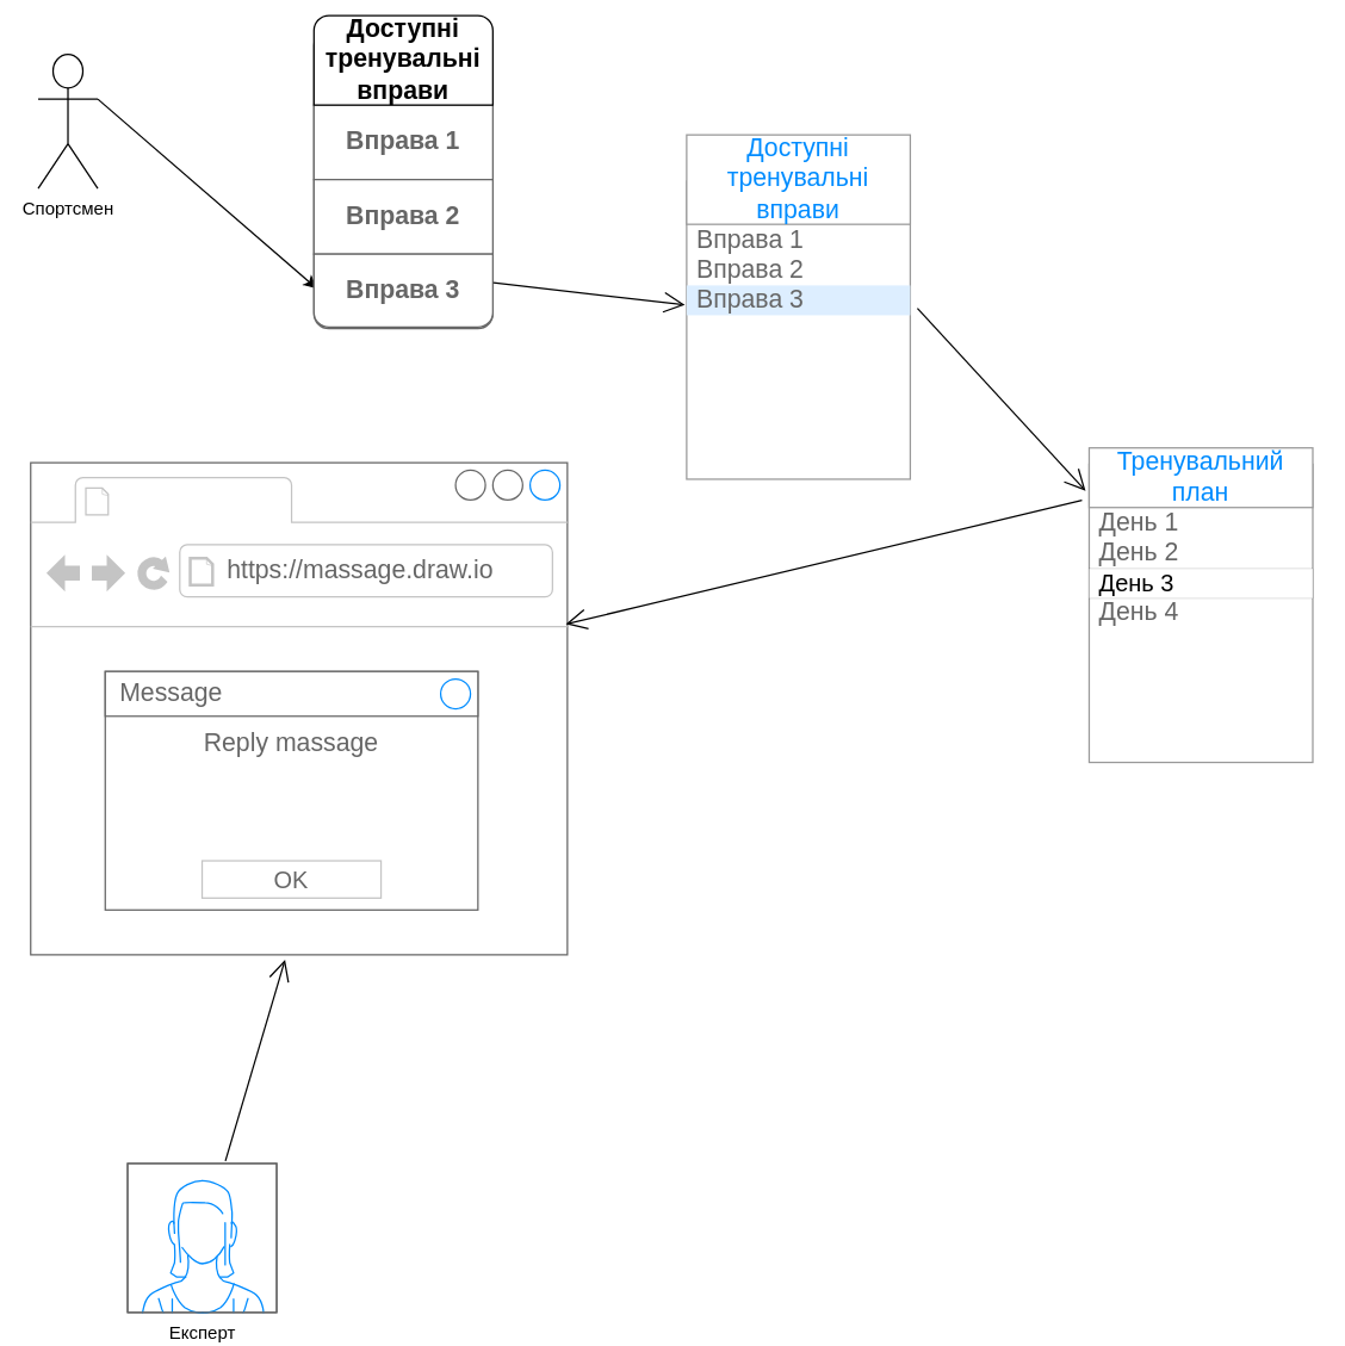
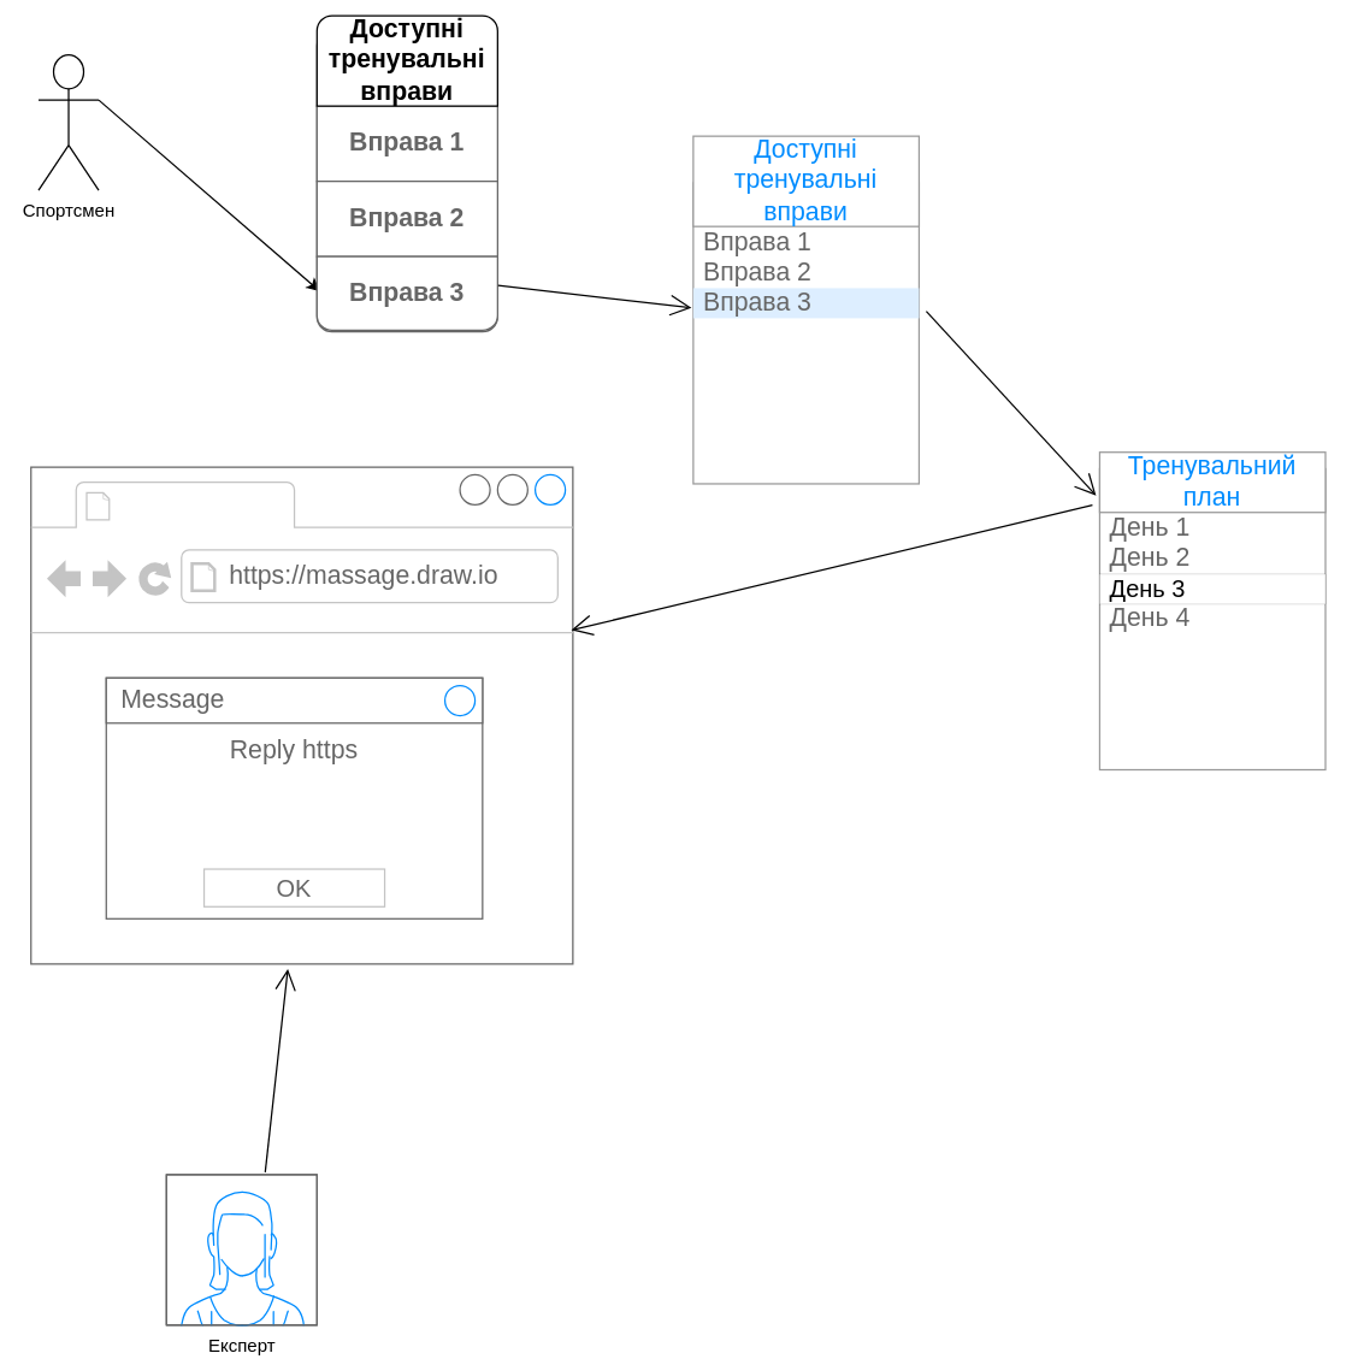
- <mxCell id="26" value="Reply massage" style="strokeWidth=1;shadow=0;dashed=0;align=center;html=1;shape=mxgraph.mockup.containers.rrect;rSize=0;strokeColor=#666666;fontColor=#666666;fontSize=17;verticalAlign=top;whiteSpace=wrap;fillColor=#ffffff;spacingTop=32;" vertex="1" parent="24"><mxGeometry x="50" y="140" width="250" height="160" as="geometry" /></mxCell>
+ <mxCell id="26" value="Reply https" style="strokeWidth=1;shadow=0;dashed=0;align=center;html=1;shape=mxgraph.mockup.containers.rrect;rSize=0;strokeColor=#666666;fontColor=#666666;fontSize=17;verticalAlign=top;whiteSpace=wrap;fillColor=#ffffff;spacingTop=32;" vertex="1" parent="24"><mxGeometry x="50" y="140" width="250" height="160" as="geometry" /></mxCell>
- <mxCell id="23" value="Експерт" style="verticalLabelPosition=bottom;shadow=0;dashed=0;align=center;html=1;verticalAlign=top;strokeWidth=1;shape=mxgraph.mockup.containers.userFemale;strokeColor=#666666;strokeColor2=#008cff;" vertex="1" parent="1"><mxGeometry x="85" y="780" width="100" height="100" as="geometry" /></mxCell>
+ <mxCell id="23" value="Експерт" style="verticalLabelPosition=bottom;shadow=0;dashed=0;align=center;html=1;verticalAlign=top;strokeWidth=1;shape=mxgraph.mockup.containers.userFemale;strokeColor=#666666;strokeColor2=#008cff;" vertex="1" parent="1"><mxGeometry x="110" y="780" width="100" height="100" as="geometry" /></mxCell>
